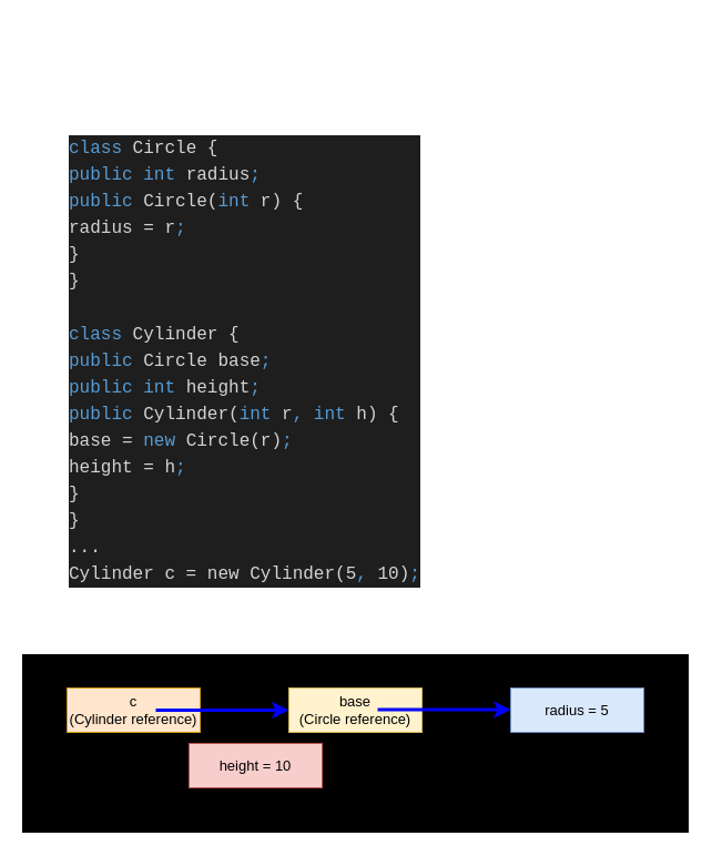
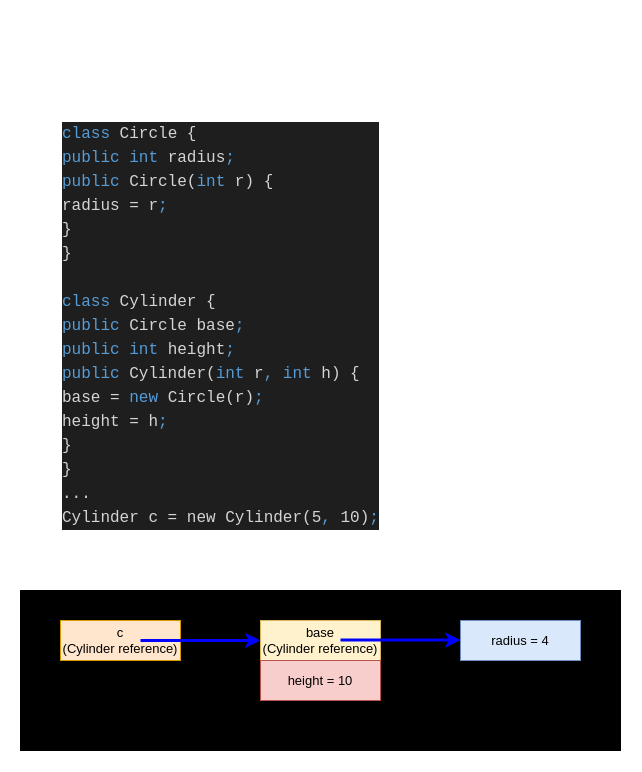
- <mxCell id="5" value="base&lt;br style=&quot;font-size: 13px;&quot;&gt;(Circle reference)" style="rounded=0;whiteSpace=wrap;html=1;fillColor=#fff2cc;strokeColor=#d6b656;fontSize=13;" vertex="1" parent="1"><mxGeometry x="260" y="620" width="120" height="40" as="geometry" /></mxCell>
+ <mxCell id="5" value="base&lt;br style=&quot;font-size: 13px;&quot;&gt;(Cylinder reference)" style="rounded=0;whiteSpace=wrap;html=1;fillColor=#fff2cc;strokeColor=#d6b656;fontSize=13;" vertex="1" parent="1"><mxGeometry x="260" y="620" width="120" height="40" as="geometry" /></mxCell>
- <mxCell id="7" value="radius = 5" style="rounded=0;whiteSpace=wrap;html=1;fillColor=#dae8fc;strokeColor=#6c8ebf;fontSize=13;" vertex="1" parent="1"><mxGeometry x="460" y="620" width="120" height="40" as="geometry" /></mxCell>
+ <mxCell id="7" value="radius = 4" style="rounded=0;whiteSpace=wrap;html=1;fillColor=#dae8fc;strokeColor=#6c8ebf;fontSize=13;" vertex="1" parent="1"><mxGeometry x="460" y="620" width="120" height="40" as="geometry" /></mxCell>
- <mxCell id="6" value="height = 10" style="rounded=0;whiteSpace=wrap;html=1;fillColor=#f8cecc;strokeColor=#b85450;fontSize=13;" vertex="1" parent="1"><mxGeometry x="170" y="670" width="120" height="40" as="geometry" /></mxCell>
+ <mxCell id="6" value="height = 10" style="rounded=0;whiteSpace=wrap;html=1;fillColor=#f8cecc;strokeColor=#b85450;fontSize=13;" vertex="1" parent="1"><mxGeometry x="260" y="660" width="120" height="40" as="geometry" /></mxCell>
